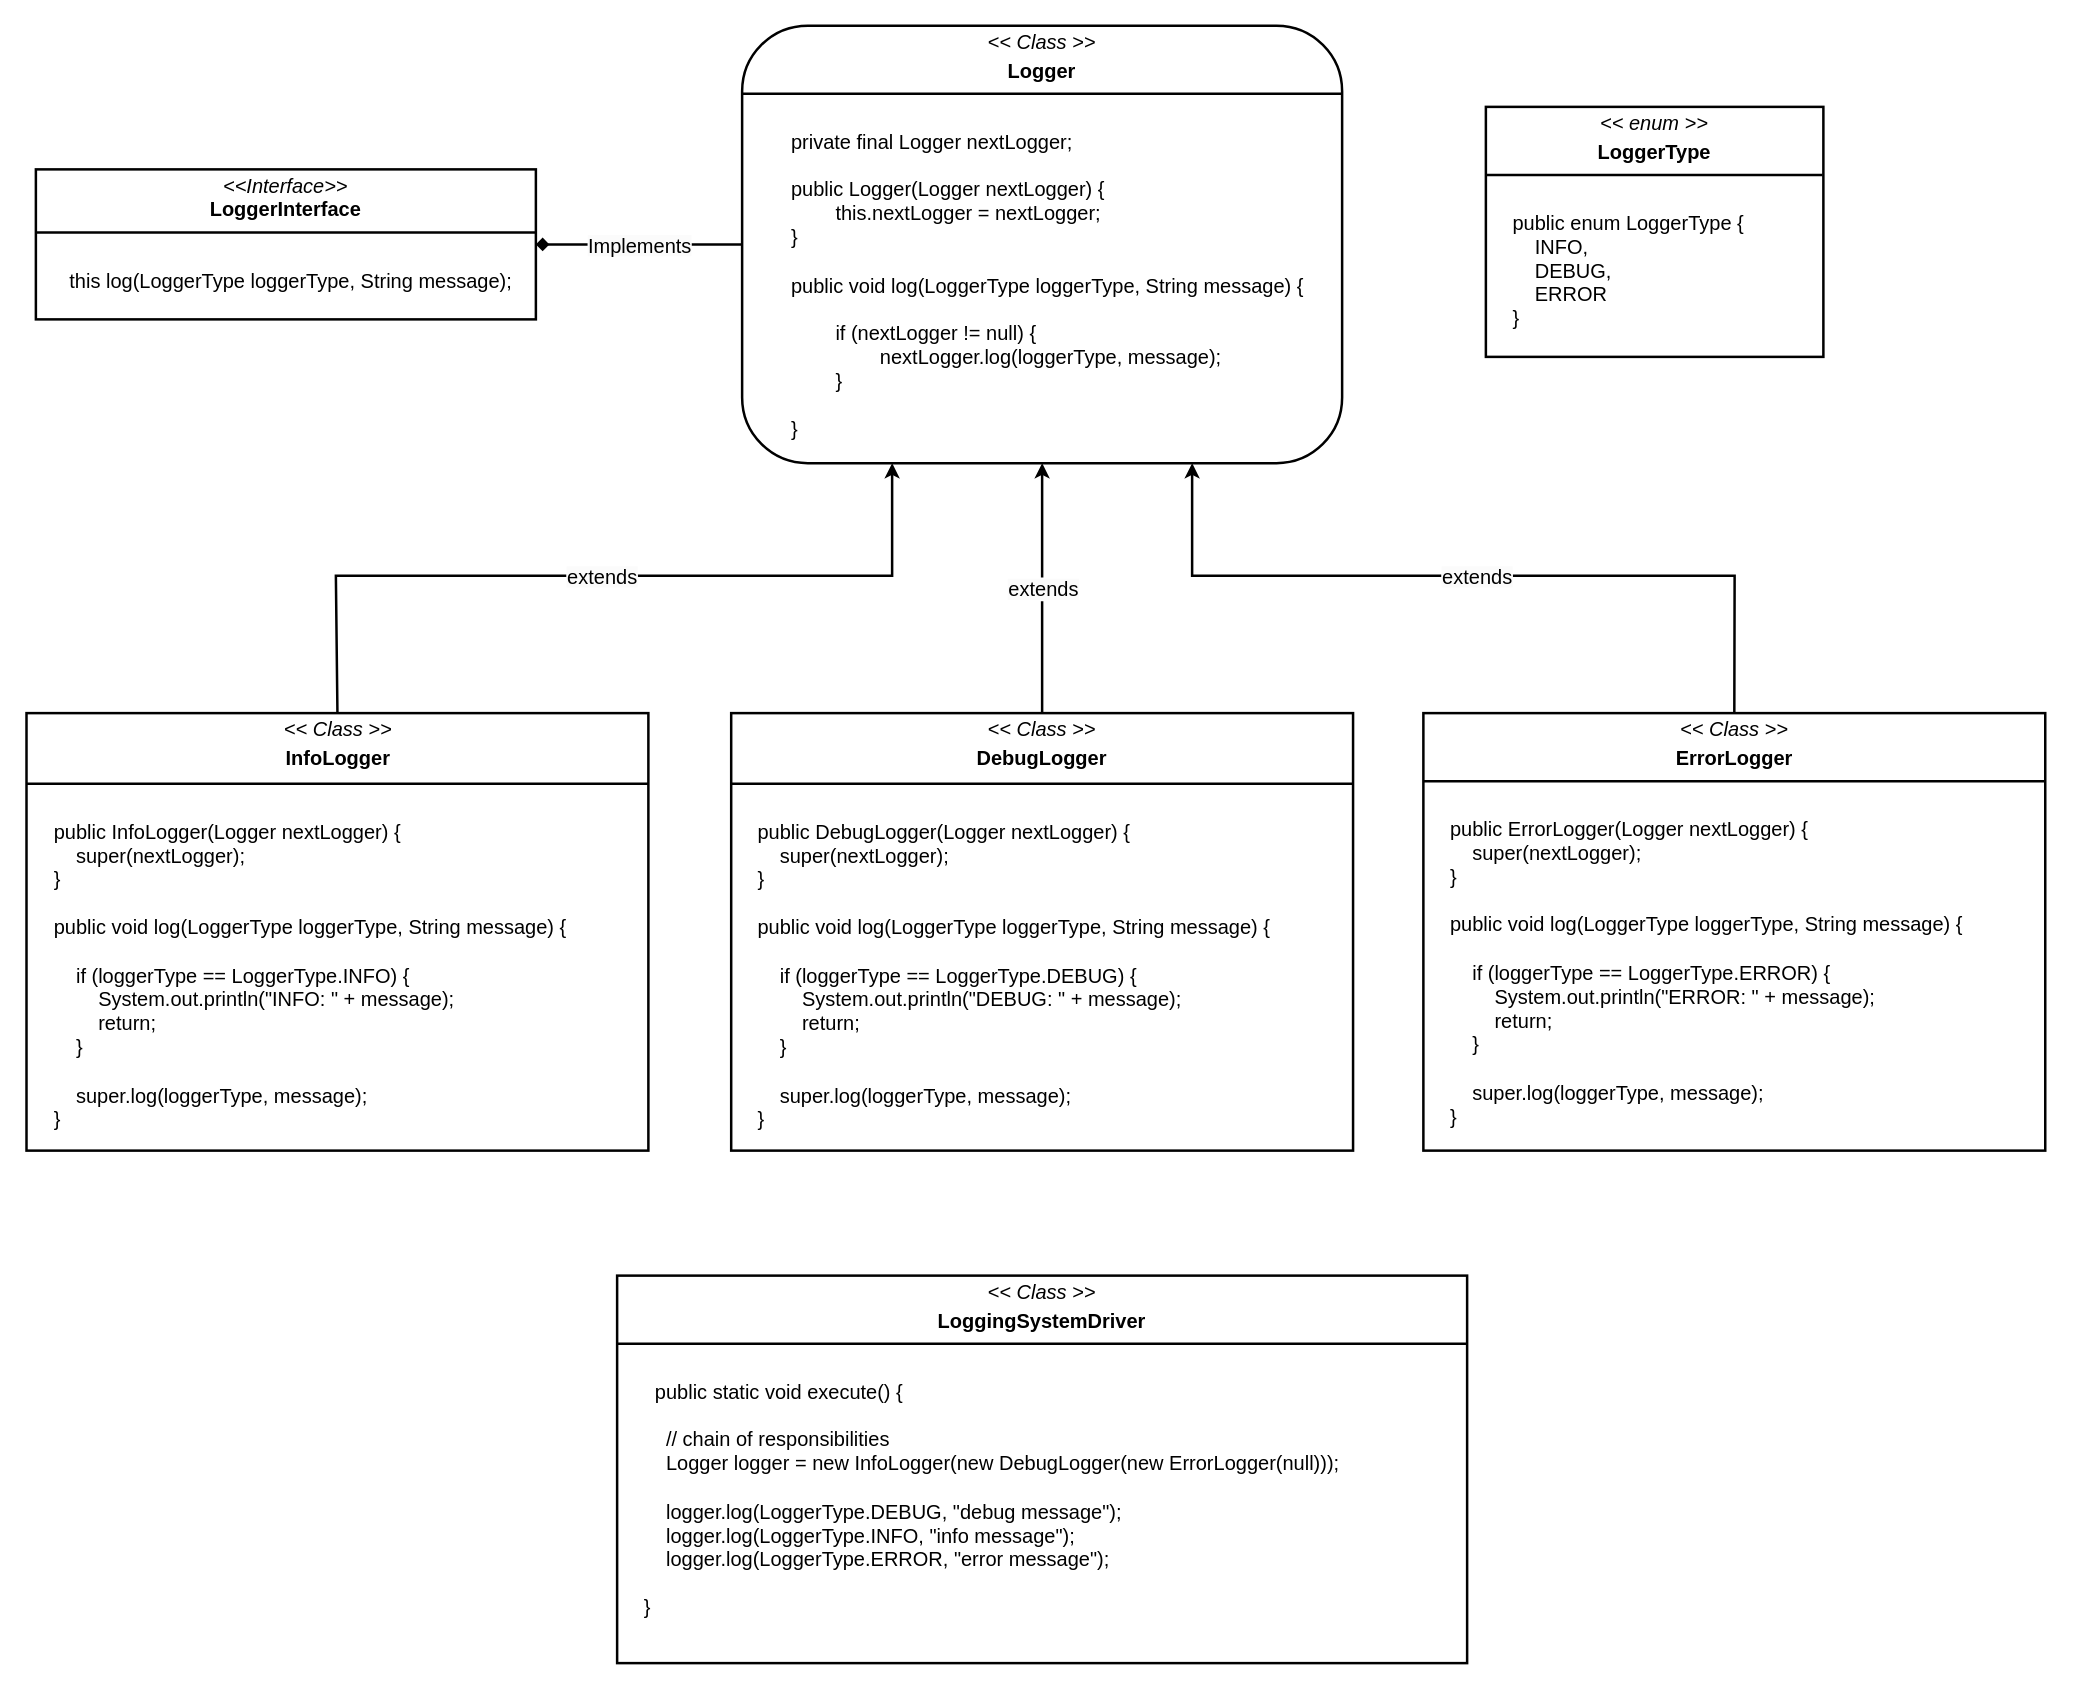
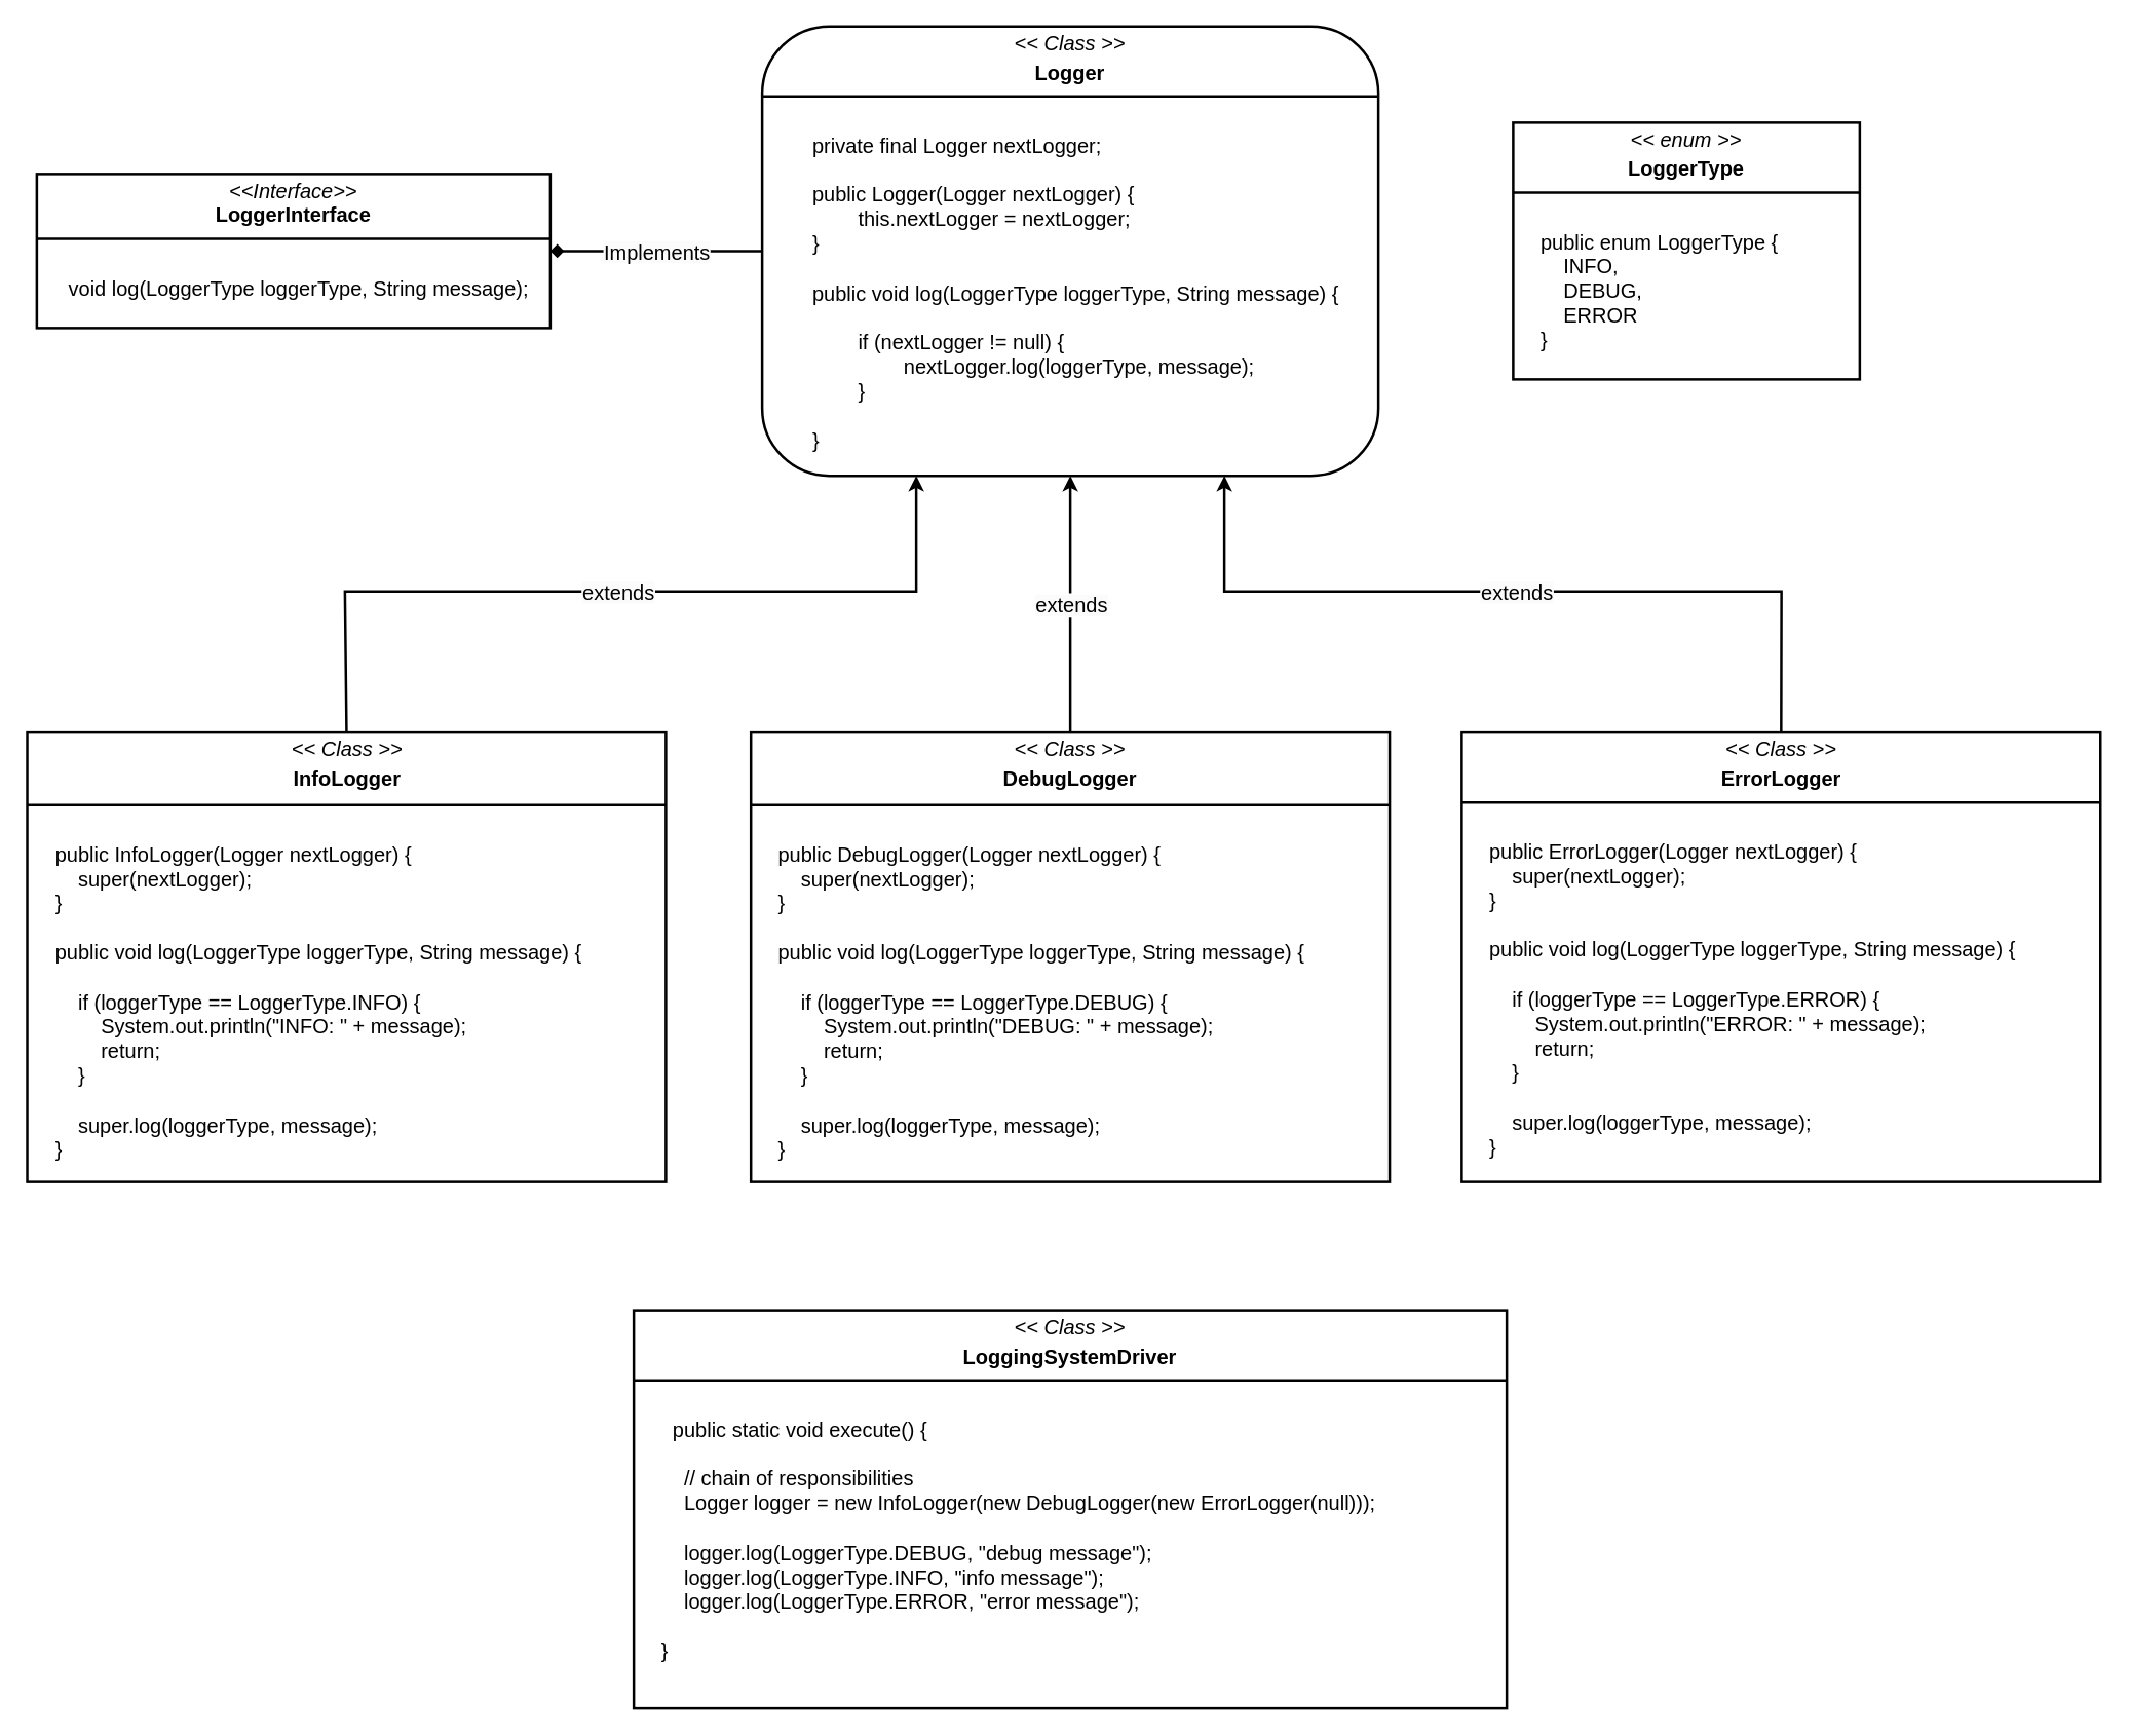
- <mxCell id="2" value="&lt;p style=&quot;margin: 4px 0px 0px; text-align: center;&quot;&gt;&lt;font&gt;&lt;i&gt;&amp;lt;&amp;lt;Interface&amp;gt;&amp;gt;&lt;/i&gt;&lt;br&gt;&lt;span&gt;&lt;b&gt;LoggerInterface&lt;/b&gt;&lt;/span&gt;&lt;/font&gt;&lt;/p&gt;&lt;hr style=&quot;border-style: solid;&quot;&gt;&lt;p style=&quot;margin: 0px 0px 0px 4px; text-align: center;&quot;&gt;&lt;span style=&quot;background-color: initial;&quot;&gt;&lt;font&gt;&lt;br&gt;&lt;/font&gt;&lt;/span&gt;&lt;/p&gt;&lt;p style=&quot;margin: 0px 0px 0px 4px; text-align: center;&quot;&gt;&lt;span&gt;&amp;nbsp;this log(LoggerType loggerType, String message);&lt;/span&gt;&lt;/p&gt;" style="verticalAlign=top;align=left;overflow=fill;html=1;whiteSpace=wrap;strokeWidth=2;fontSize=16;fillColor=none;" vertex="1" parent="1"><mxGeometry x="28" y="135" width="400" height="120" as="geometry" /></mxCell>
+ <mxCell id="2" value="&lt;p style=&quot;margin: 4px 0px 0px; text-align: center;&quot;&gt;&lt;font&gt;&lt;i&gt;&amp;lt;&amp;lt;Interface&amp;gt;&amp;gt;&lt;/i&gt;&lt;br&gt;&lt;span&gt;&lt;b&gt;LoggerInterface&lt;/b&gt;&lt;/span&gt;&lt;/font&gt;&lt;/p&gt;&lt;hr style=&quot;border-style: solid;&quot;&gt;&lt;p style=&quot;margin: 0px 0px 0px 4px; text-align: center;&quot;&gt;&lt;span style=&quot;background-color: initial;&quot;&gt;&lt;font&gt;&lt;br&gt;&lt;/font&gt;&lt;/span&gt;&lt;/p&gt;&lt;p style=&quot;margin: 0px 0px 0px 4px; text-align: center;&quot;&gt;&lt;span&gt;&amp;nbsp;void log(LoggerType loggerType, String message);&lt;/span&gt;&lt;/p&gt;" style="verticalAlign=top;align=left;overflow=fill;html=1;whiteSpace=wrap;strokeWidth=2;fontSize=16;fillColor=none;" vertex="1" parent="1"><mxGeometry x="28" y="135" width="400" height="120" as="geometry" /></mxCell>
- <mxCell id="10" value="&lt;p style=&quot;margin: 4px 0px 0px; text-align: center;&quot;&gt;&lt;i&gt;&lt;span style=&quot;background-color: initial;&quot;&gt;&lt;font&gt;&amp;lt;&amp;lt;&amp;nbsp;&lt;/font&gt;&lt;/span&gt;&lt;span style=&quot;text-align: left;&quot;&gt;enum&lt;/span&gt;&lt;span style=&quot;background-color: initial;&quot;&gt;&lt;font&gt;&amp;nbsp;&amp;gt;&amp;gt;&lt;/font&gt;&lt;/span&gt;&lt;/i&gt;&lt;/p&gt;&lt;p style=&quot;margin: 4px 0px 0px; text-align: center;&quot;&gt;&lt;span&gt;&lt;b&gt;LoggerType&lt;/b&gt;&lt;/span&gt;&lt;/p&gt;&lt;hr style=&quot;border-style: solid;&quot;&gt;&lt;p style=&quot;margin: 0px 0px 0px 4px;&quot;&gt;&lt;font&gt;&lt;br&gt;&lt;/font&gt;&lt;/p&gt;&lt;p style=&quot;margin: 0px 0px 0px 4px;&quot;&gt;&lt;font&gt;&amp;nbsp; &amp;nbsp;&amp;nbsp;&lt;/font&gt;&lt;span style=&quot;background-color: initial;&quot;&gt;&lt;span&gt;public enum LoggerType&amp;nbsp;{&lt;/span&gt;&lt;/span&gt;&lt;/p&gt;&lt;p style=&quot;margin: 0px 0px 0px 4px;&quot;&gt;&lt;span&gt;&amp;nbsp; &amp;nbsp; &amp;nbsp; &amp;nbsp;&amp;nbsp;&lt;/span&gt;&lt;span style=&quot;background-color: transparent;&quot;&gt;INFO,&amp;nbsp;&lt;/span&gt;&lt;/p&gt;&lt;p style=&quot;margin: 0px 0px 0px 4px;&quot;&gt;&lt;span style=&quot;background-color: transparent;&quot;&gt;&lt;span style=&quot;white-space: pre;&quot;&gt;&#09;&lt;/span&gt;DEBUG,&amp;nbsp;&lt;/span&gt;&lt;/p&gt;&lt;p style=&quot;margin: 0px 0px 0px 4px;&quot;&gt;&lt;span style=&quot;background-color: transparent;&quot;&gt;&lt;span style=&quot;white-space: pre;&quot;&gt;&#09;&lt;/span&gt;ERROR&lt;/span&gt;&lt;/p&gt;&lt;p style=&quot;margin: 0px 0px 0px 4px;&quot;&gt;&lt;span&gt;&amp;nbsp; &amp;nbsp; }&lt;/span&gt;&lt;/p&gt;&lt;div&gt;&lt;br&gt;&lt;/div&gt;" style="verticalAlign=top;align=left;overflow=fill;html=1;whiteSpace=wrap;strokeWidth=2;fillColor=none;fontSize=16;" vertex="1" parent="1"><mxGeometry x="1188" y="85" width="270" height="200" as="geometry" /></mxCell>
+ <mxCell id="10" value="&lt;p style=&quot;margin: 4px 0px 0px; text-align: center;&quot;&gt;&lt;i&gt;&lt;span style=&quot;background-color: initial;&quot;&gt;&lt;font&gt;&amp;lt;&amp;lt;&amp;nbsp;&lt;/font&gt;&lt;/span&gt;&lt;span style=&quot;text-align: left;&quot;&gt;enum&lt;/span&gt;&lt;span style=&quot;background-color: initial;&quot;&gt;&lt;font&gt;&amp;nbsp;&amp;gt;&amp;gt;&lt;/font&gt;&lt;/span&gt;&lt;/i&gt;&lt;/p&gt;&lt;p style=&quot;margin: 4px 0px 0px; text-align: center;&quot;&gt;&lt;span&gt;&lt;b&gt;LoggerType&lt;/b&gt;&lt;/span&gt;&lt;/p&gt;&lt;hr style=&quot;border-style: solid;&quot;&gt;&lt;p style=&quot;margin: 0px 0px 0px 4px;&quot;&gt;&lt;font&gt;&lt;br&gt;&lt;/font&gt;&lt;/p&gt;&lt;p style=&quot;margin: 0px 0px 0px 4px;&quot;&gt;&lt;font&gt;&amp;nbsp; &amp;nbsp;&amp;nbsp;&lt;/font&gt;&lt;span style=&quot;background-color: initial;&quot;&gt;&lt;span&gt;public enum LoggerType&amp;nbsp;{&lt;/span&gt;&lt;/span&gt;&lt;/p&gt;&lt;p style=&quot;margin: 0px 0px 0px 4px;&quot;&gt;&lt;span&gt;&amp;nbsp; &amp;nbsp; &amp;nbsp; &amp;nbsp;&amp;nbsp;&lt;/span&gt;&lt;span style=&quot;background-color: transparent;&quot;&gt;INFO,&amp;nbsp;&lt;/span&gt;&lt;/p&gt;&lt;p style=&quot;margin: 0px 0px 0px 4px;&quot;&gt;&lt;span style=&quot;background-color: transparent;&quot;&gt;&lt;span style=&quot;white-space: pre;&quot;&gt;&#09;&lt;/span&gt;DEBUG,&amp;nbsp;&lt;/span&gt;&lt;/p&gt;&lt;p style=&quot;margin: 0px 0px 0px 4px;&quot;&gt;&lt;span style=&quot;background-color: transparent;&quot;&gt;&lt;span style=&quot;white-space: pre;&quot;&gt;&#09;&lt;/span&gt;ERROR&lt;/span&gt;&lt;/p&gt;&lt;p style=&quot;margin: 0px 0px 0px 4px;&quot;&gt;&lt;span&gt;&amp;nbsp; &amp;nbsp; }&lt;/span&gt;&lt;/p&gt;&lt;div&gt;&lt;br&gt;&lt;/div&gt;" style="verticalAlign=top;align=left;overflow=fill;html=1;whiteSpace=wrap;strokeWidth=2;fillColor=none;fontSize=16;" vertex="1" parent="1"><mxGeometry x="1178" y="95" width="270" height="200" as="geometry" /></mxCell>
